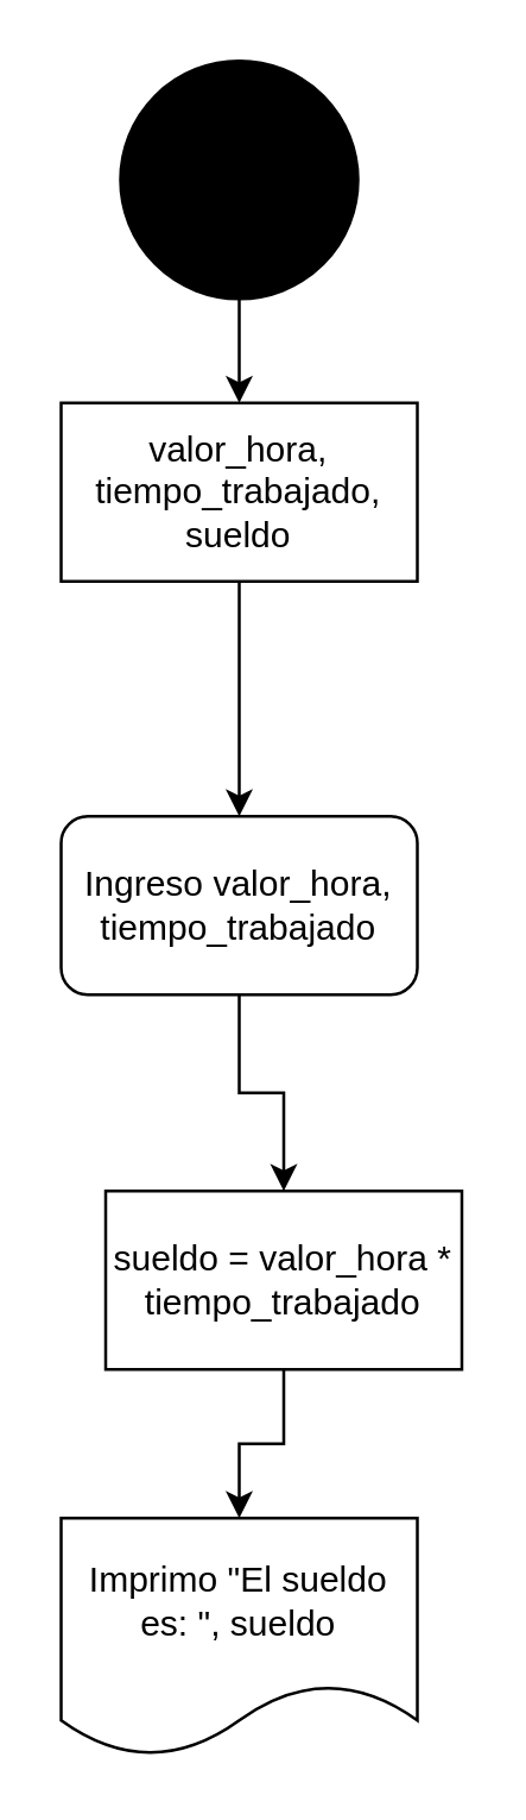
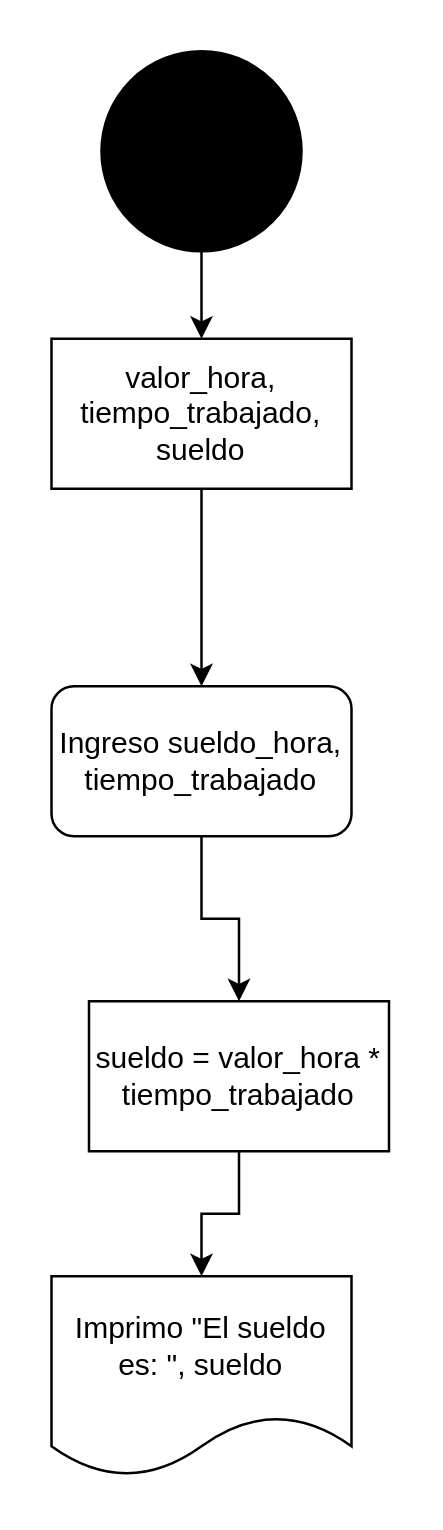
- <mxCell id="7" value="Ingreso valor_hora, tiempo_trabajado" style="rounded=1;whiteSpace=wrap;html=1;" vertex="1" parent="1"><mxGeometry x="20" y="274" width="120" height="60" as="geometry" /></mxCell>
+ <mxCell id="7" value="Ingreso sueldo_hora, tiempo_trabajado" style="rounded=1;whiteSpace=wrap;html=1;" vertex="1" parent="1"><mxGeometry x="20" y="274" width="120" height="60" as="geometry" /></mxCell>
